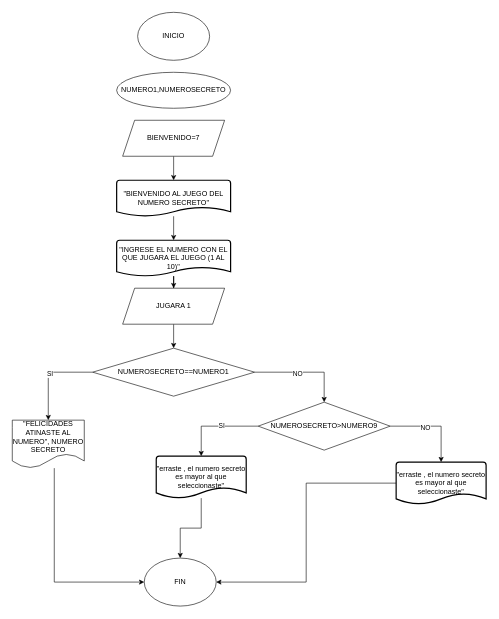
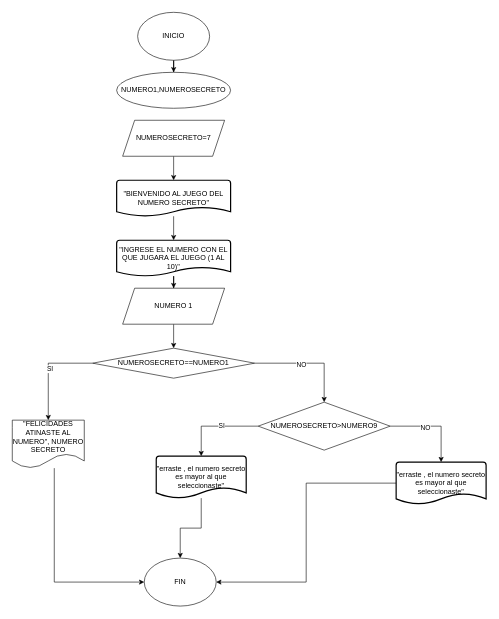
+ <mxCell id="2" value="" style="edgeStyle=orthogonalEdgeStyle;rounded=0;orthogonalLoop=1;jettySize=auto;html=1;" edge="1" parent="1" source="3" target="4"><mxGeometry relative="1" as="geometry" /></mxCell>
- <mxCell id="6" value="BIENVENIDO=7" style="shape=parallelogram;perimeter=parallelogramPerimeter;whiteSpace=wrap;html=1;fixedSize=1;" vertex="1" parent="1"><mxGeometry x="204" y="200" width="170" height="60" as="geometry" /></mxCell>
+ <mxCell id="6" value="NUMEROSECRETO=7" style="shape=parallelogram;perimeter=parallelogramPerimeter;whiteSpace=wrap;html=1;fixedSize=1;" vertex="1" parent="1"><mxGeometry x="204" y="200" width="170" height="60" as="geometry" /></mxCell>
- <mxCell id="12" value="JUGARA 1" style="shape=parallelogram;perimeter=parallelogramPerimeter;whiteSpace=wrap;html=1;fixedSize=1;" vertex="1" parent="1"><mxGeometry x="204" y="480" width="170" height="60" as="geometry" /></mxCell>
+ <mxCell id="12" value="NUMERO 1" style="shape=parallelogram;perimeter=parallelogramPerimeter;whiteSpace=wrap;html=1;fixedSize=1;" vertex="1" parent="1"><mxGeometry x="204" y="480" width="170" height="60" as="geometry" /></mxCell>
- <mxCell id="17" value="NUMEROSECRETO==NUMERO1" style="rhombus;whiteSpace=wrap;html=1;" vertex="1" parent="1"><mxGeometry x="154" y="580" width="270" height="80" as="geometry" /></mxCell>
+ <mxCell id="17" value="NUMEROSECRETO==NUMERO1" style="rhombus;whiteSpace=wrap;html=1;" vertex="1" parent="1"><mxGeometry x="154" y="580" width="270" height="50" as="geometry" /></mxCell>
